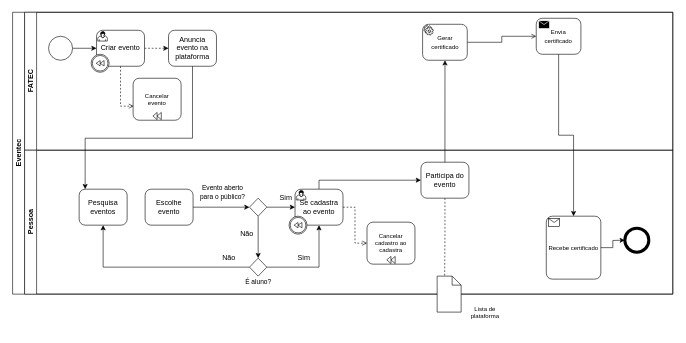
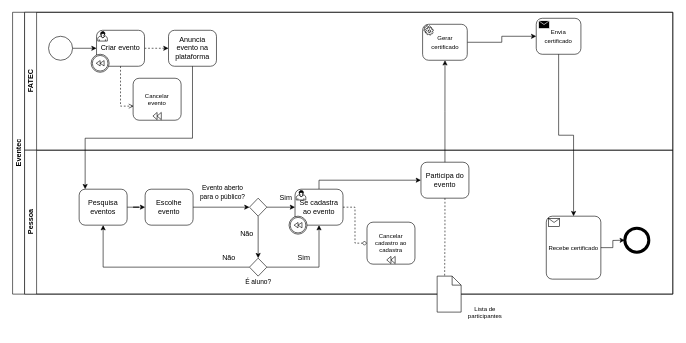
- <mxCell id="8" value="" style="edgeStyle=orthogonalEdgeStyle;rounded=0;orthogonalLoop=1;jettySize=auto;html=1;fontSize=10;endArrow=open;" parent="3" source="9" target="10" edge="1"><mxGeometry relative="1" as="geometry" /></mxCell>
+ <mxCell id="8" value="" style="edgeStyle=orthogonalEdgeStyle;rounded=0;orthogonalLoop=1;jettySize=auto;html=1;fontSize=10;" parent="3" source="9" target="10" edge="1"><mxGeometry relative="1" as="geometry" /></mxCell>
+ <mxCell id="17" value="" style="edgeStyle=orthogonalEdgeStyle;rounded=0;orthogonalLoop=1;jettySize=auto;html=1;" parent="16" source="18" target="20" edge="1"><mxGeometry relative="1" as="geometry" /></mxCell>
- <mxCell id="25" style="edgeStyle=orthogonalEdgeStyle;rounded=0;orthogonalLoop=1;jettySize=auto;html=1;entryX=0;entryY=0.5;entryDx=0;entryDy=0;entryPerimeter=0;dashed=1;fontSize=10;endArrow=open;endFill=0;" parent="16" source="41" target="39" edge="1"><mxGeometry relative="1" as="geometry" /></mxCell>
+ <mxCell id="25" style="edgeStyle=orthogonalEdgeStyle;rounded=0;orthogonalLoop=1;jettySize=auto;html=1;entryX=0;entryY=0.5;entryDx=0;entryDy=0;entryPerimeter=0;dashed=1;fontSize=10;endArrow=diamond;endFill=0;" parent="16" source="41" target="39" edge="1"><mxGeometry relative="1" as="geometry" /></mxCell>
- <mxCell id="48" value="Lista de plataforma" style="text;html=1;strokeColor=none;fillColor=none;align=center;verticalAlign=middle;whiteSpace=wrap;rounded=0;fillStyle=auto;fontSize=10;" parent="1" vertex="1"><mxGeometry x="778" y="490" width="60" height="60" as="geometry" /></mxCell>
+ <mxCell id="48" value="Lista de participantes" style="text;html=1;strokeColor=none;fillColor=none;align=center;verticalAlign=middle;whiteSpace=wrap;rounded=0;fillStyle=auto;fontSize=10;" parent="1" vertex="1"><mxGeometry x="778" y="490" width="60" height="60" as="geometry" /></mxCell>
